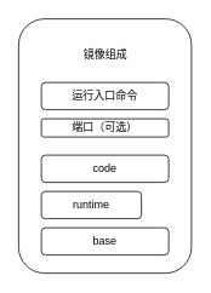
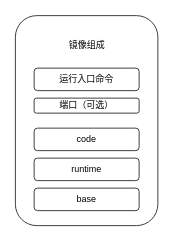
- <mxCell id="4" value="runtime" style="rounded=1;whiteSpace=wrap;html=1;" vertex="1" parent="1"><mxGeometry x="45" y="210" width="110" height="30" as="geometry" /></mxCell>
+ <mxCell id="4" value="runtime" style="rounded=1;whiteSpace=wrap;html=1;" vertex="1" parent="1"><mxGeometry x="45" y="210" width="140" height="30" as="geometry" /></mxCell>
